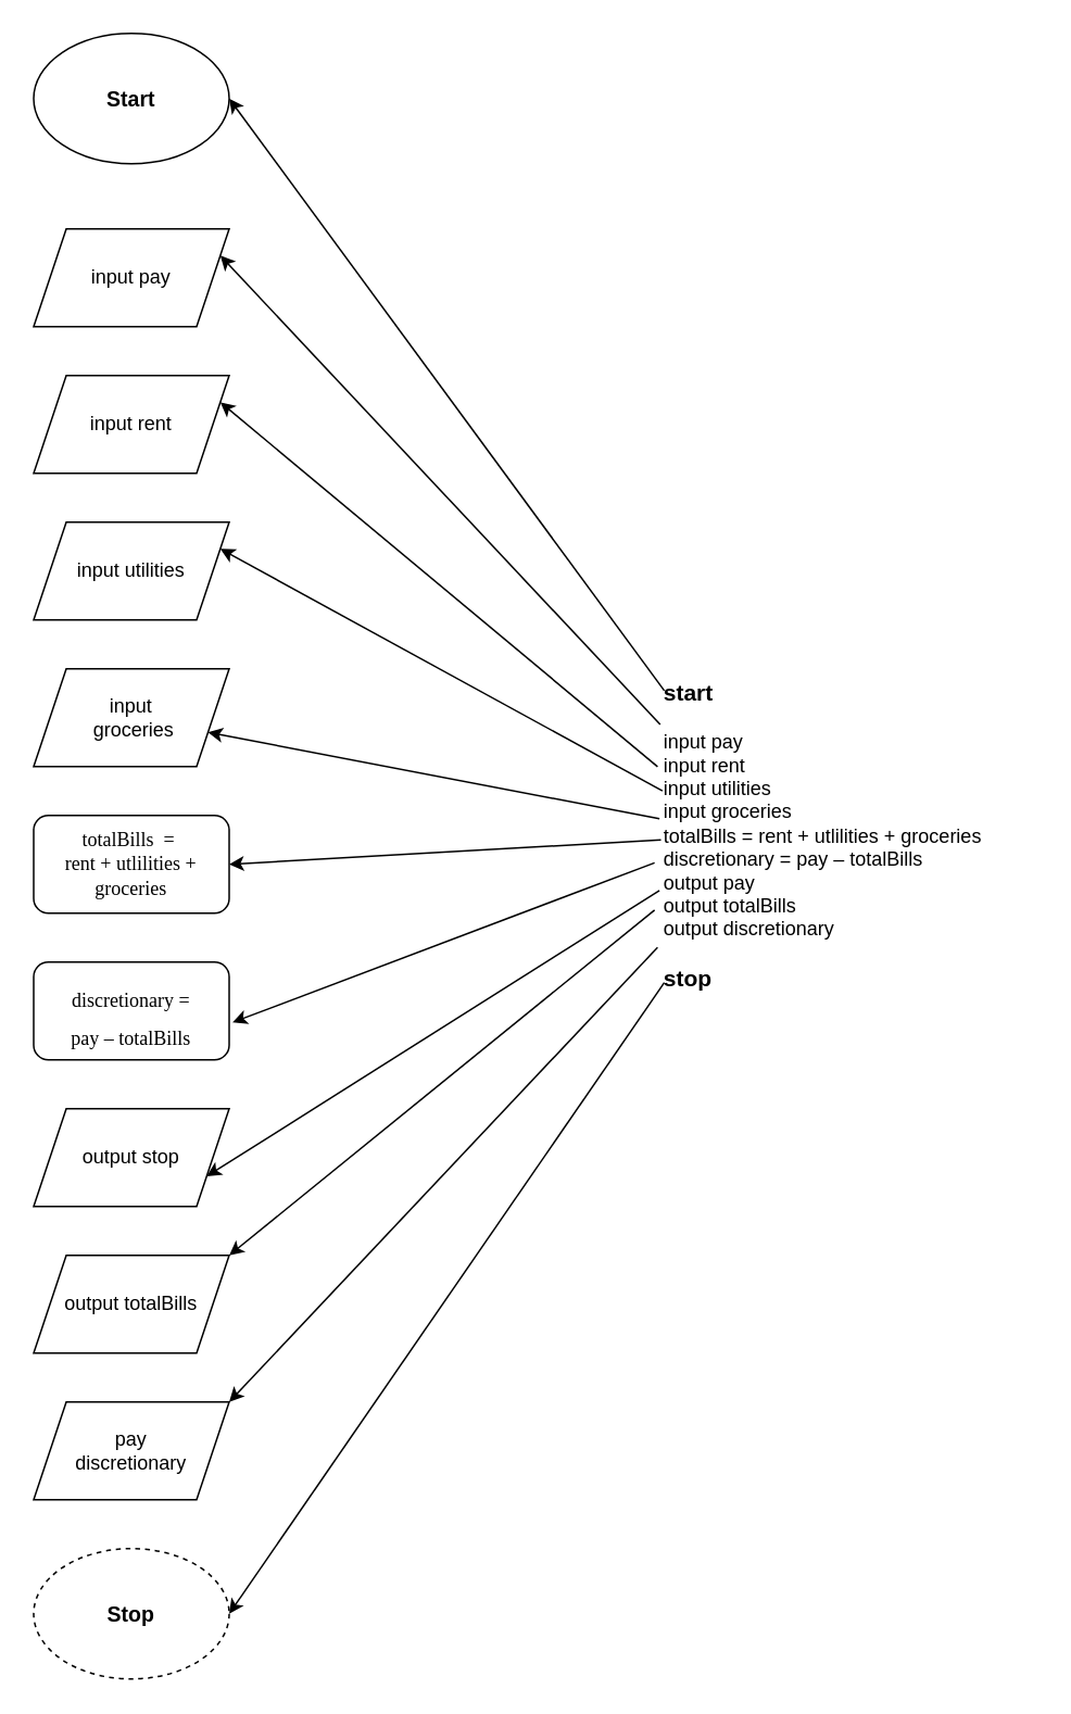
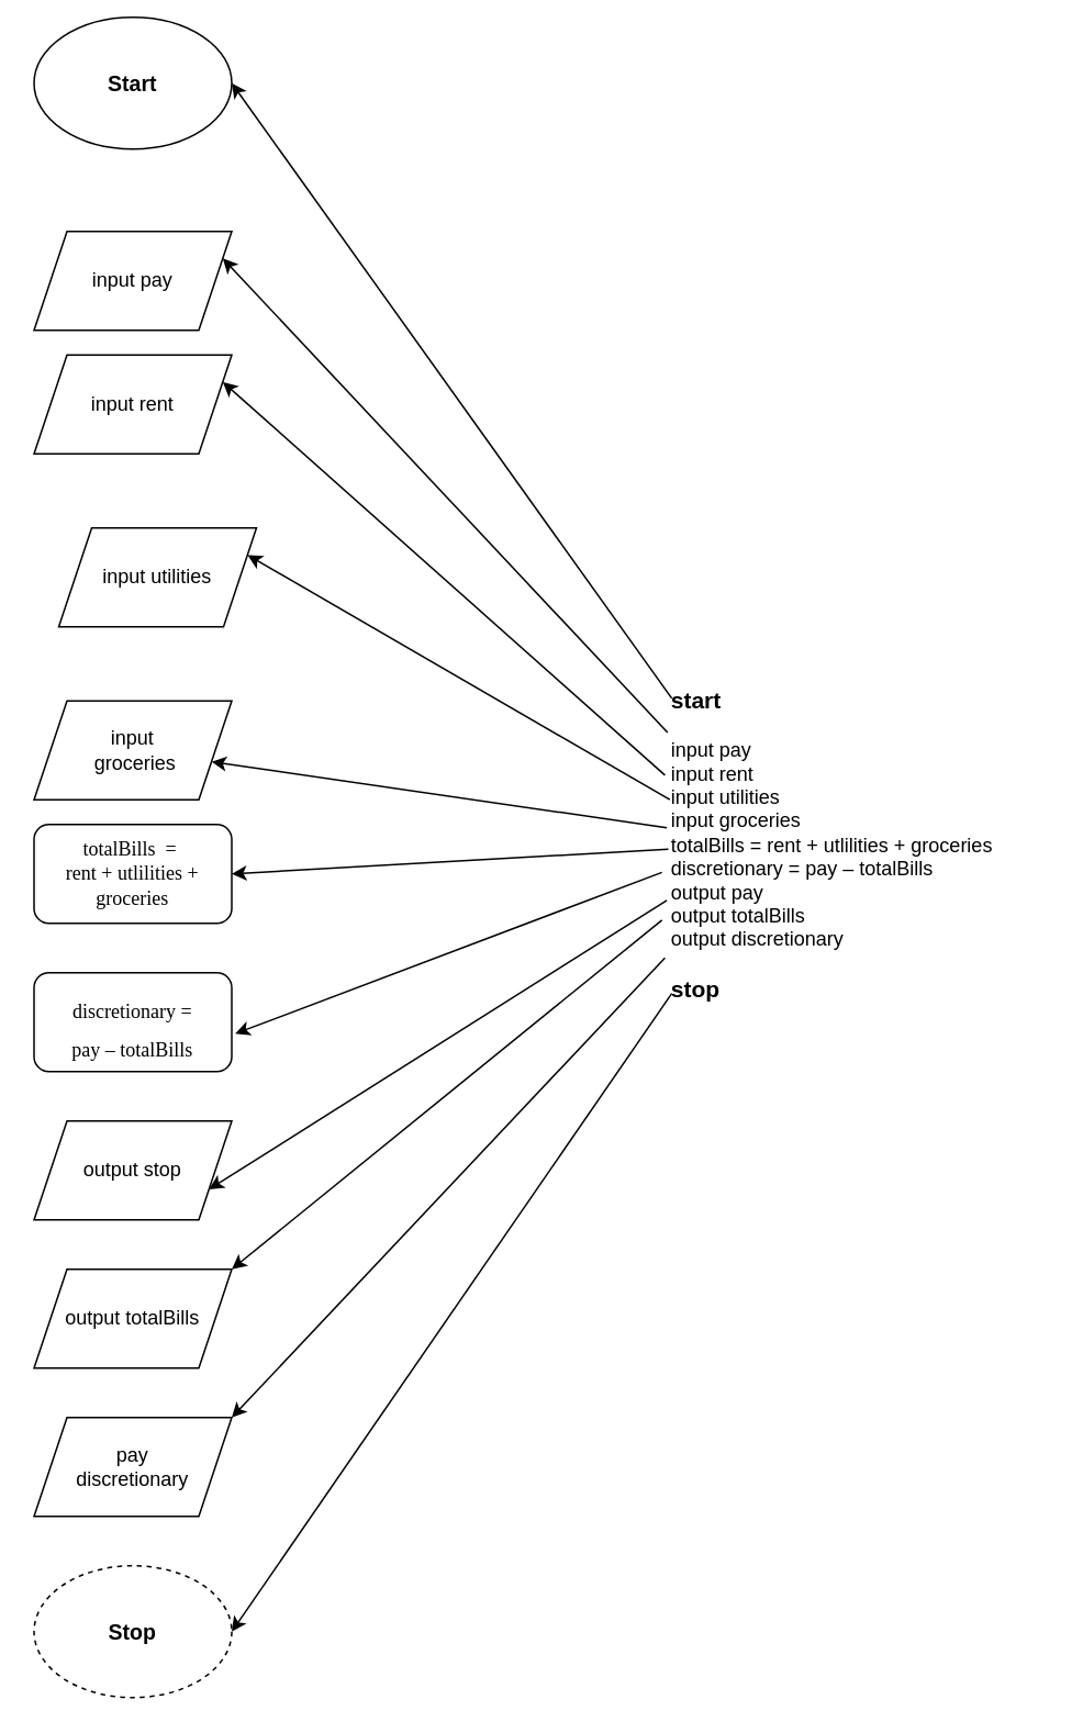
- <mxCell id="2" value="&lt;b&gt;&lt;font style=&quot;font-size: 13px;&quot;&gt;Start&lt;/font&gt;&lt;/b&gt;" style="ellipse;whiteSpace=wrap;html=1;" vertex="1" parent="1"><mxGeometry x="20" y="20" width="120" height="80" as="geometry" /></mxCell>
+ <mxCell id="2" value="&lt;b&gt;&lt;font style=&quot;font-size: 13px;&quot;&gt;Start&lt;/font&gt;&lt;/b&gt;" style="ellipse;whiteSpace=wrap;html=1;" vertex="1" parent="1"><mxGeometry x="20" y="10" width="120" height="80" as="geometry" /></mxCell>
- <mxCell id="5" value="input rent" style="shape=parallelogram;perimeter=parallelogramPerimeter;whiteSpace=wrap;html=1;fixedSize=1;" vertex="1" parent="1"><mxGeometry x="20" y="230" width="120" height="60" as="geometry" /></mxCell>
+ <mxCell id="5" value="input rent" style="shape=parallelogram;perimeter=parallelogramPerimeter;whiteSpace=wrap;html=1;fixedSize=1;" vertex="1" parent="1"><mxGeometry x="20" y="215" width="120" height="60" as="geometry" /></mxCell>
- <mxCell id="6" value="input utilities" style="shape=parallelogram;perimeter=parallelogramPerimeter;whiteSpace=wrap;html=1;fixedSize=1;" vertex="1" parent="1"><mxGeometry x="20" y="320" width="120" height="60" as="geometry" /></mxCell>
+ <mxCell id="6" value="input utilities" style="shape=parallelogram;perimeter=parallelogramPerimeter;whiteSpace=wrap;html=1;fixedSize=1;" vertex="1" parent="1"><mxGeometry x="35" y="320" width="120" height="60" as="geometry" /></mxCell>
- <mxCell id="7" value="input&lt;div&gt;&amp;nbsp;groceries&lt;/div&gt;" style="shape=parallelogram;perimeter=parallelogramPerimeter;whiteSpace=wrap;html=1;fixedSize=1;" vertex="1" parent="1"><mxGeometry x="20" y="410" width="120" height="60" as="geometry" /></mxCell>
+ <mxCell id="7" value="input&lt;div&gt;&amp;nbsp;groceries&lt;/div&gt;" style="shape=parallelogram;perimeter=parallelogramPerimeter;whiteSpace=wrap;html=1;fixedSize=1;" vertex="1" parent="1"><mxGeometry x="20" y="425" width="120" height="60" as="geometry" /></mxCell>
